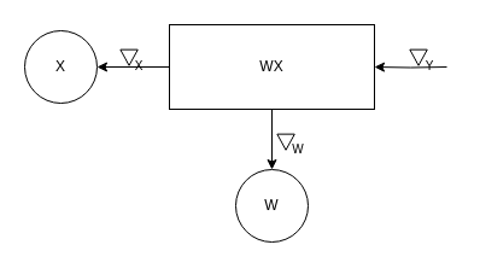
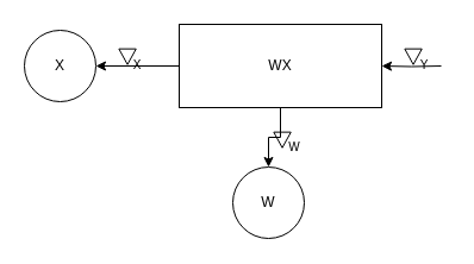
- <mxCell id="9" value="WX" style="rounded=0;whiteSpace=wrap;html=1;fillColor=none;" parent="1" vertex="1"><mxGeometry x="140" y="20" width="170" height="70" as="geometry" /></mxCell>
+ <mxCell id="9" value="WX" style="rounded=0;whiteSpace=wrap;html=1;fillColor=none;" parent="1" vertex="1"><mxGeometry x="150" y="20" width="170" height="70" as="geometry" /></mxCell>
